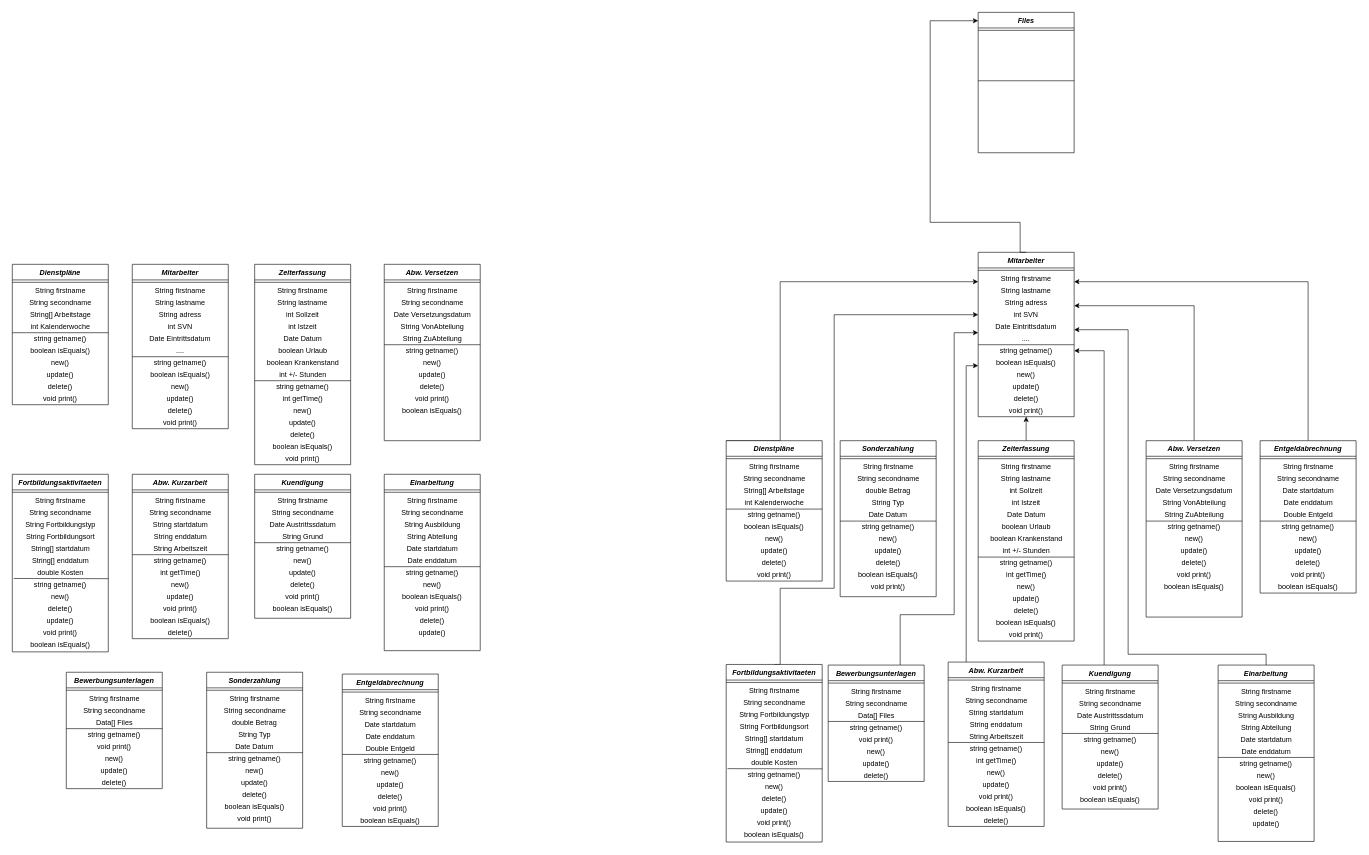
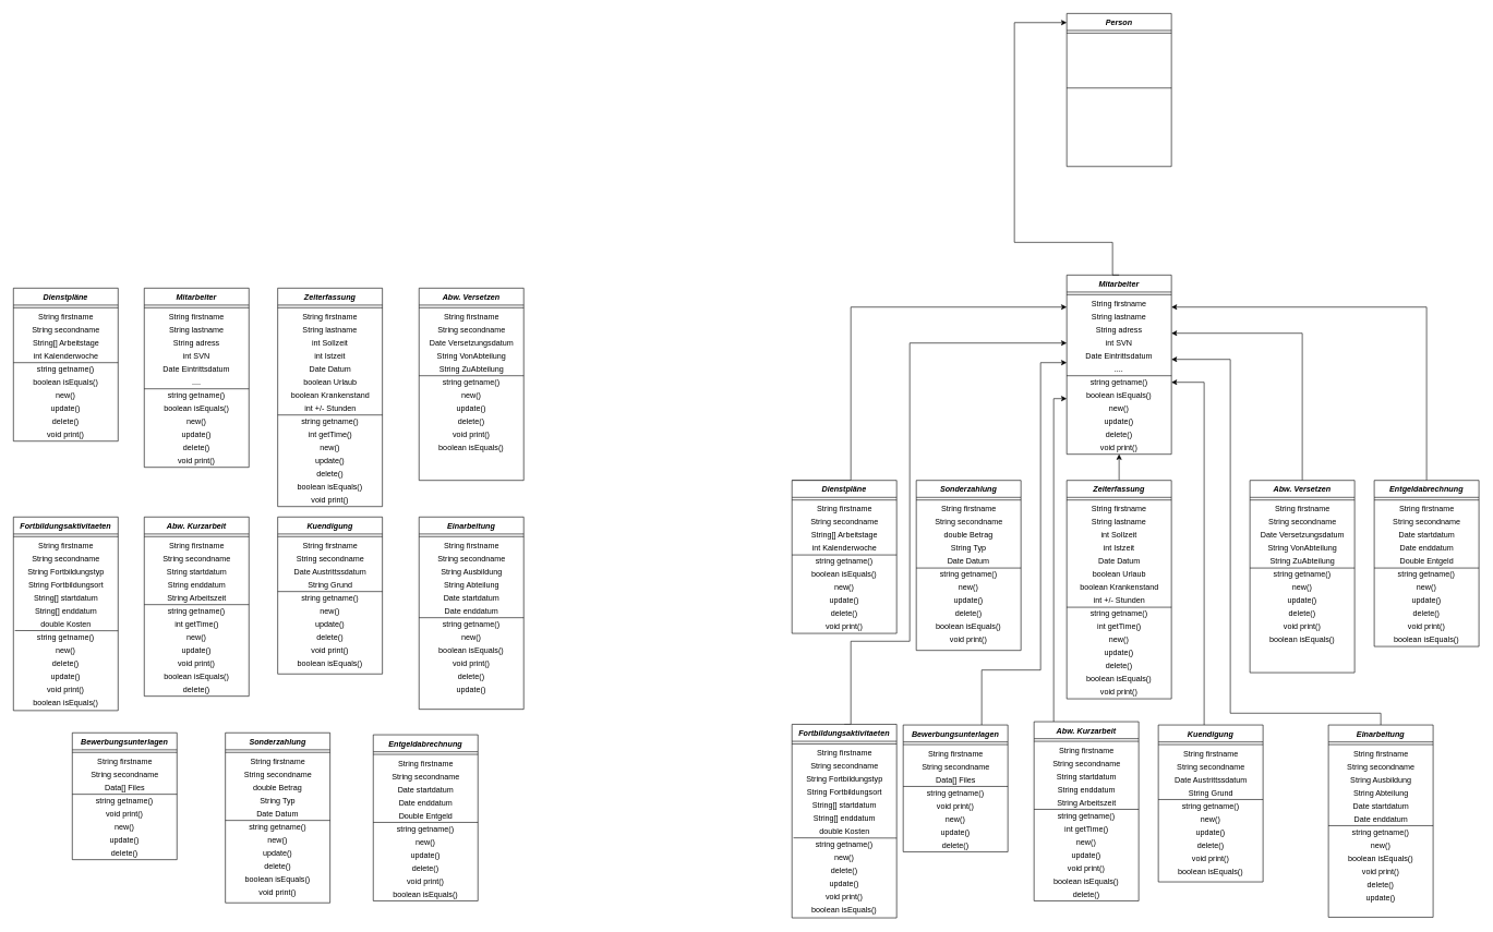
- <mxCell id="327" value="Files" style="swimlane;fontStyle=3;align=center;verticalAlign=top;childLayout=stackLayout;horizontal=1;startSize=26;horizontalStack=0;resizeParent=1;resizeLast=0;collapsible=1;marginBottom=0;rounded=0;shadow=0;strokeWidth=1;" vertex="1" parent="1"><mxGeometry x="1630" y="20" width="160" height="234" as="geometry"><mxRectangle x="80" y="30" width="160" height="26" as="alternateBounds" /></mxGeometry></mxCell>
+ <mxCell id="327" value="Person" style="swimlane;fontStyle=3;align=center;verticalAlign=top;childLayout=stackLayout;horizontal=1;startSize=26;horizontalStack=0;resizeParent=1;resizeLast=0;collapsible=1;marginBottom=0;rounded=0;shadow=0;strokeWidth=1;" vertex="1" parent="1"><mxGeometry x="1630" y="20" width="160" height="234" as="geometry"><mxRectangle x="80" y="30" width="160" height="26" as="alternateBounds" /></mxGeometry></mxCell>
